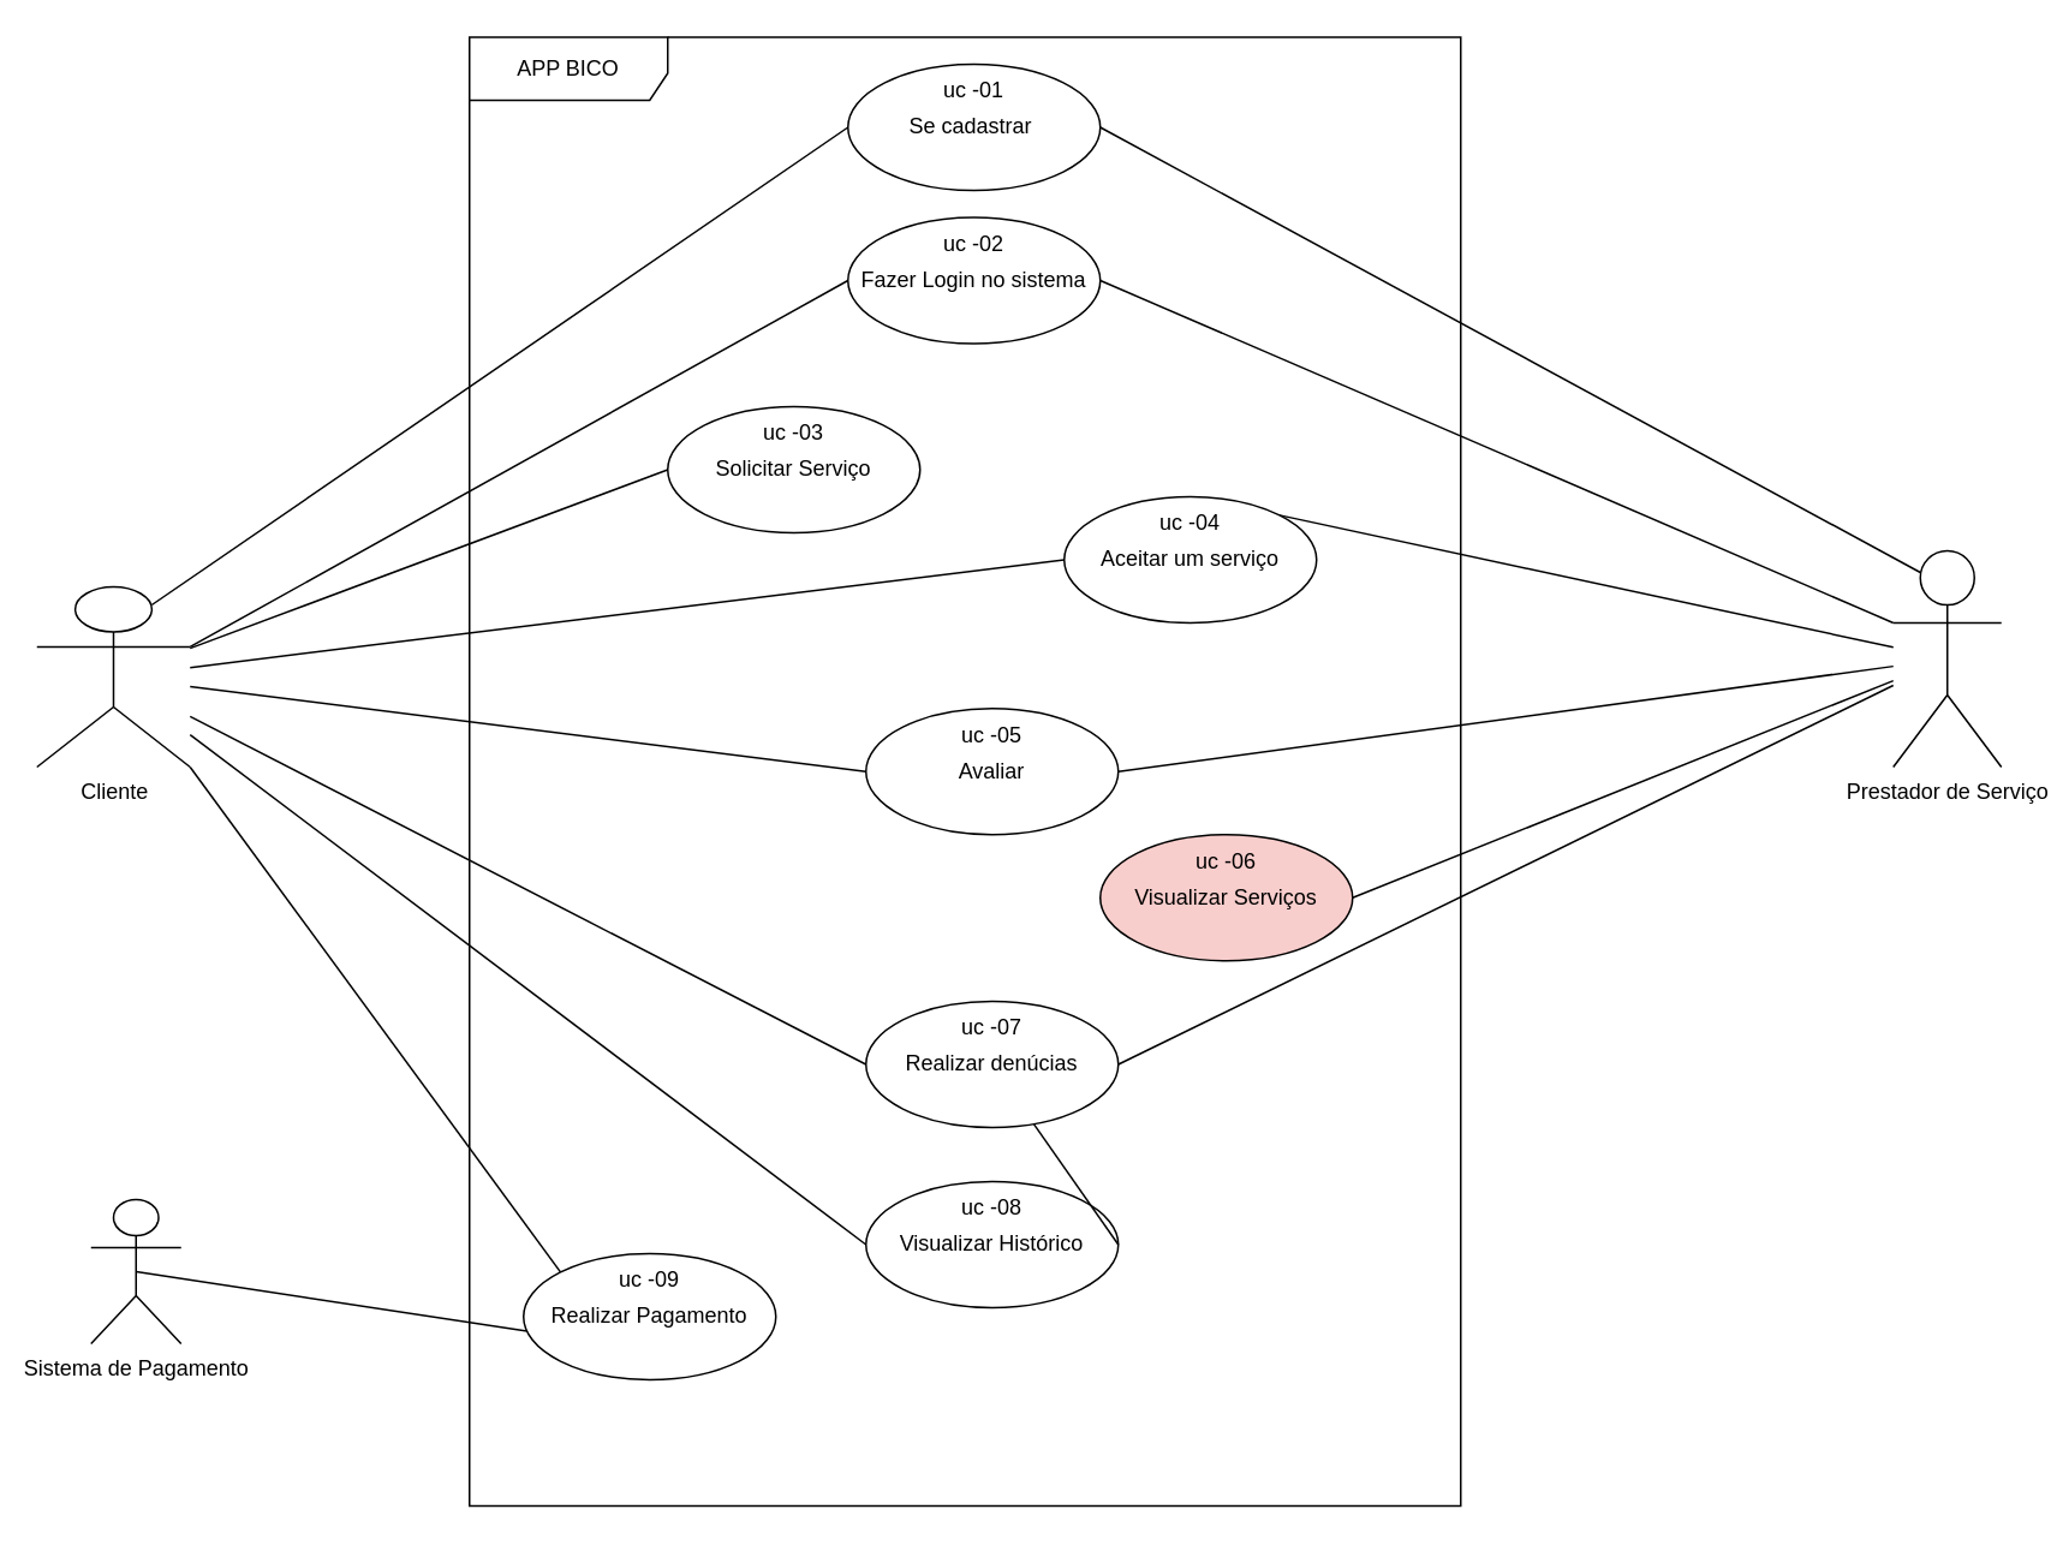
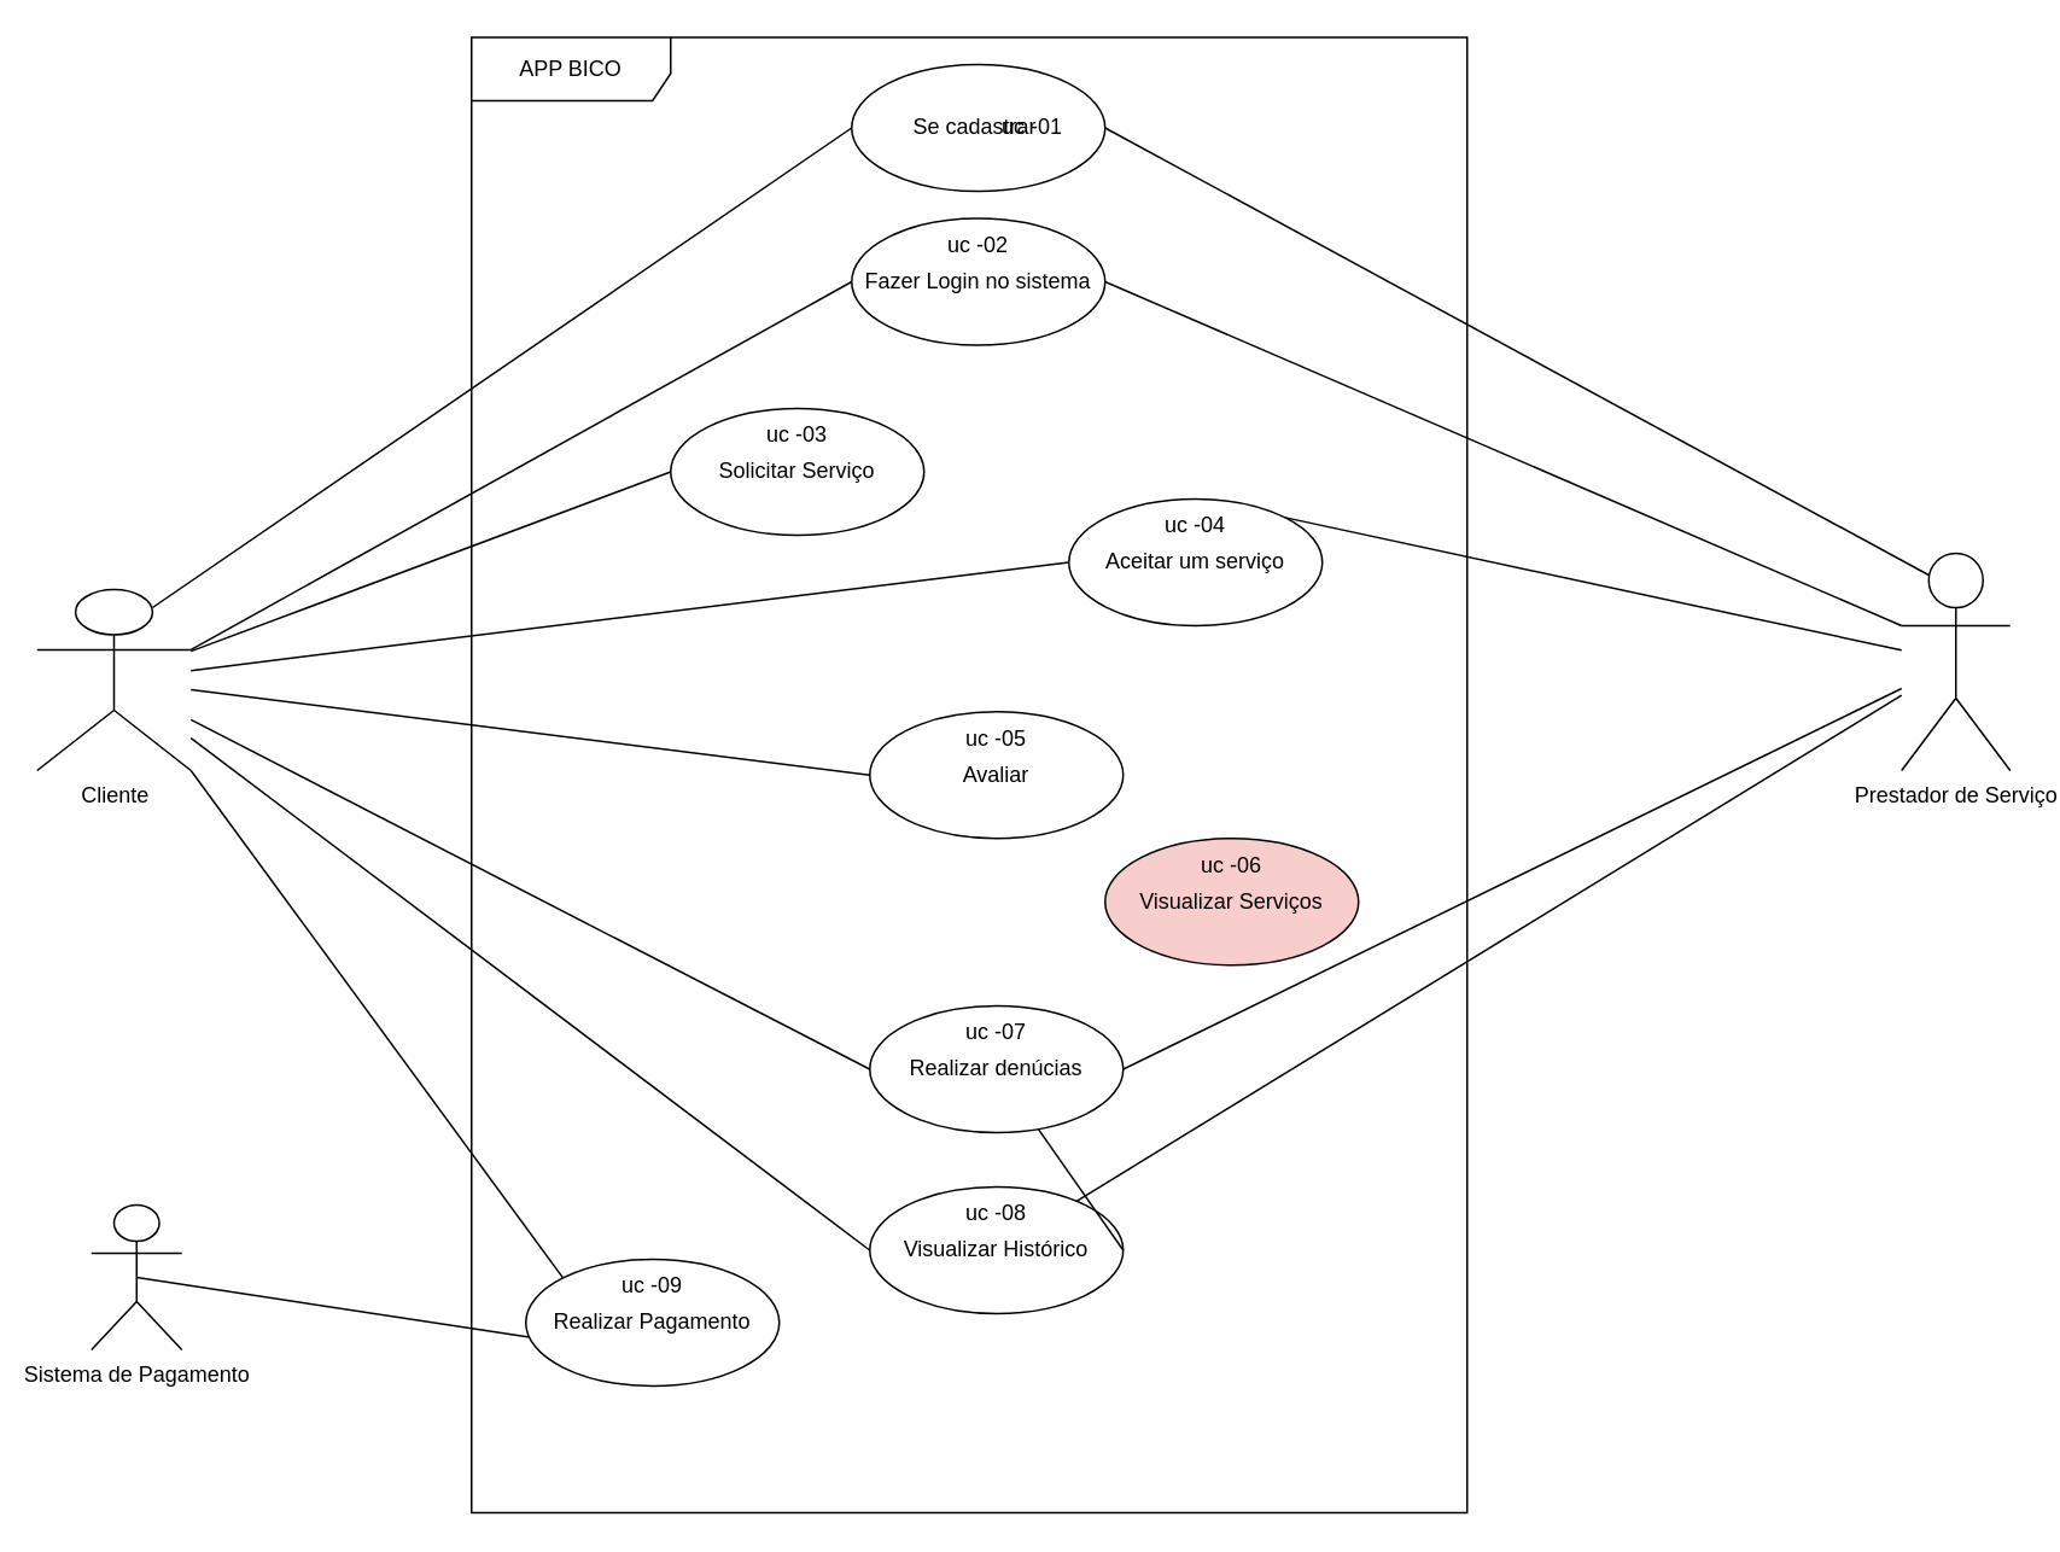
- <mxCell id="31" value="uc -01" style="text;html=1;align=center;verticalAlign=middle;whiteSpace=wrap;rounded=0;" parent="1" vertex="1"><mxGeometry x="510" y="35" width="60" height="30" as="geometry" /></mxCell>
+ <mxCell id="31" value="uc -01" style="text;html=1;align=center;verticalAlign=middle;whiteSpace=wrap;rounded=0;" parent="1" vertex="1"><mxGeometry x="540" y="55" width="60" height="30" as="geometry" /></mxCell>
- <mxCell id="25" value="" style="endArrow=none;html=1;rounded=0;entryX=1;entryY=0.5;entryDx=0;entryDy=0;" parent="1" source="13" target="23" edge="1"><mxGeometry width="50" height="50" relative="1" as="geometry"><mxPoint x="960" y="365" as="sourcePoint" /><mxPoint x="710" y="350" as="targetPoint" /></mxGeometry></mxCell>
- <mxCell id="27" value="" style="endArrow=none;html=1;rounded=0;entryX=1;entryY=0.5;entryDx=0;entryDy=0;" parent="1" source="13" target="26" edge="1"><mxGeometry width="50" height="50" relative="1" as="geometry"><mxPoint x="1010" y="315" as="sourcePoint" /><mxPoint x="630" y="295" as="targetPoint" /></mxGeometry></mxCell>
+ <mxCell id="27" value="" style="endArrow=none;html=1;rounded=0;" parent="1" source="13" target="28" edge="1"><mxGeometry width="50" height="50" relative="1" as="geometry"><mxPoint x="1010" y="315" as="sourcePoint" /><mxPoint x="630" y="295" as="targetPoint" /></mxGeometry></mxCell>
